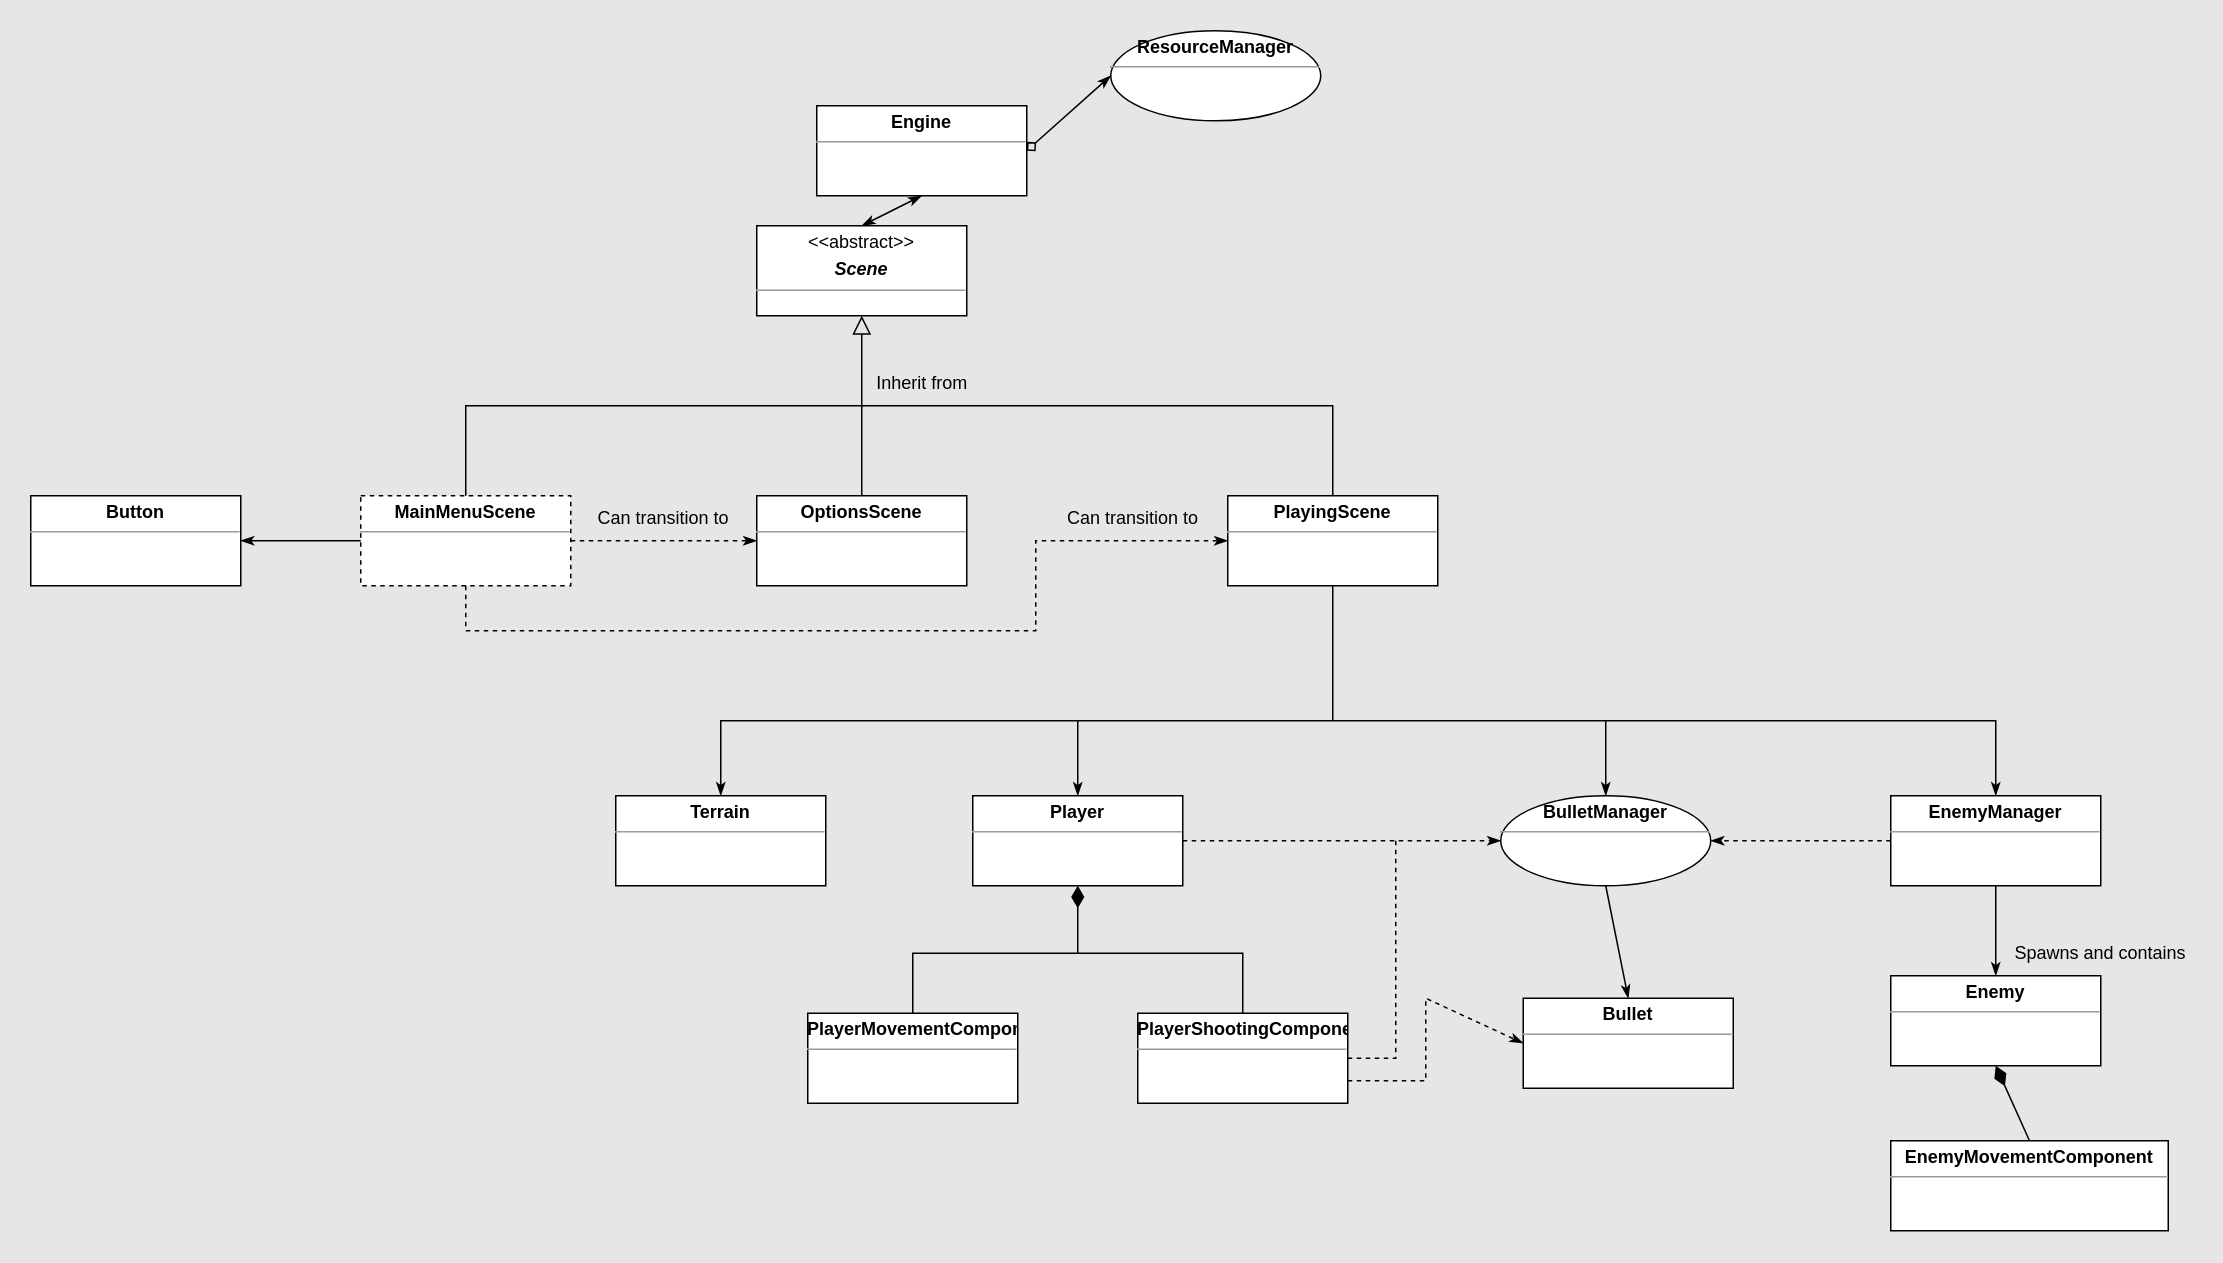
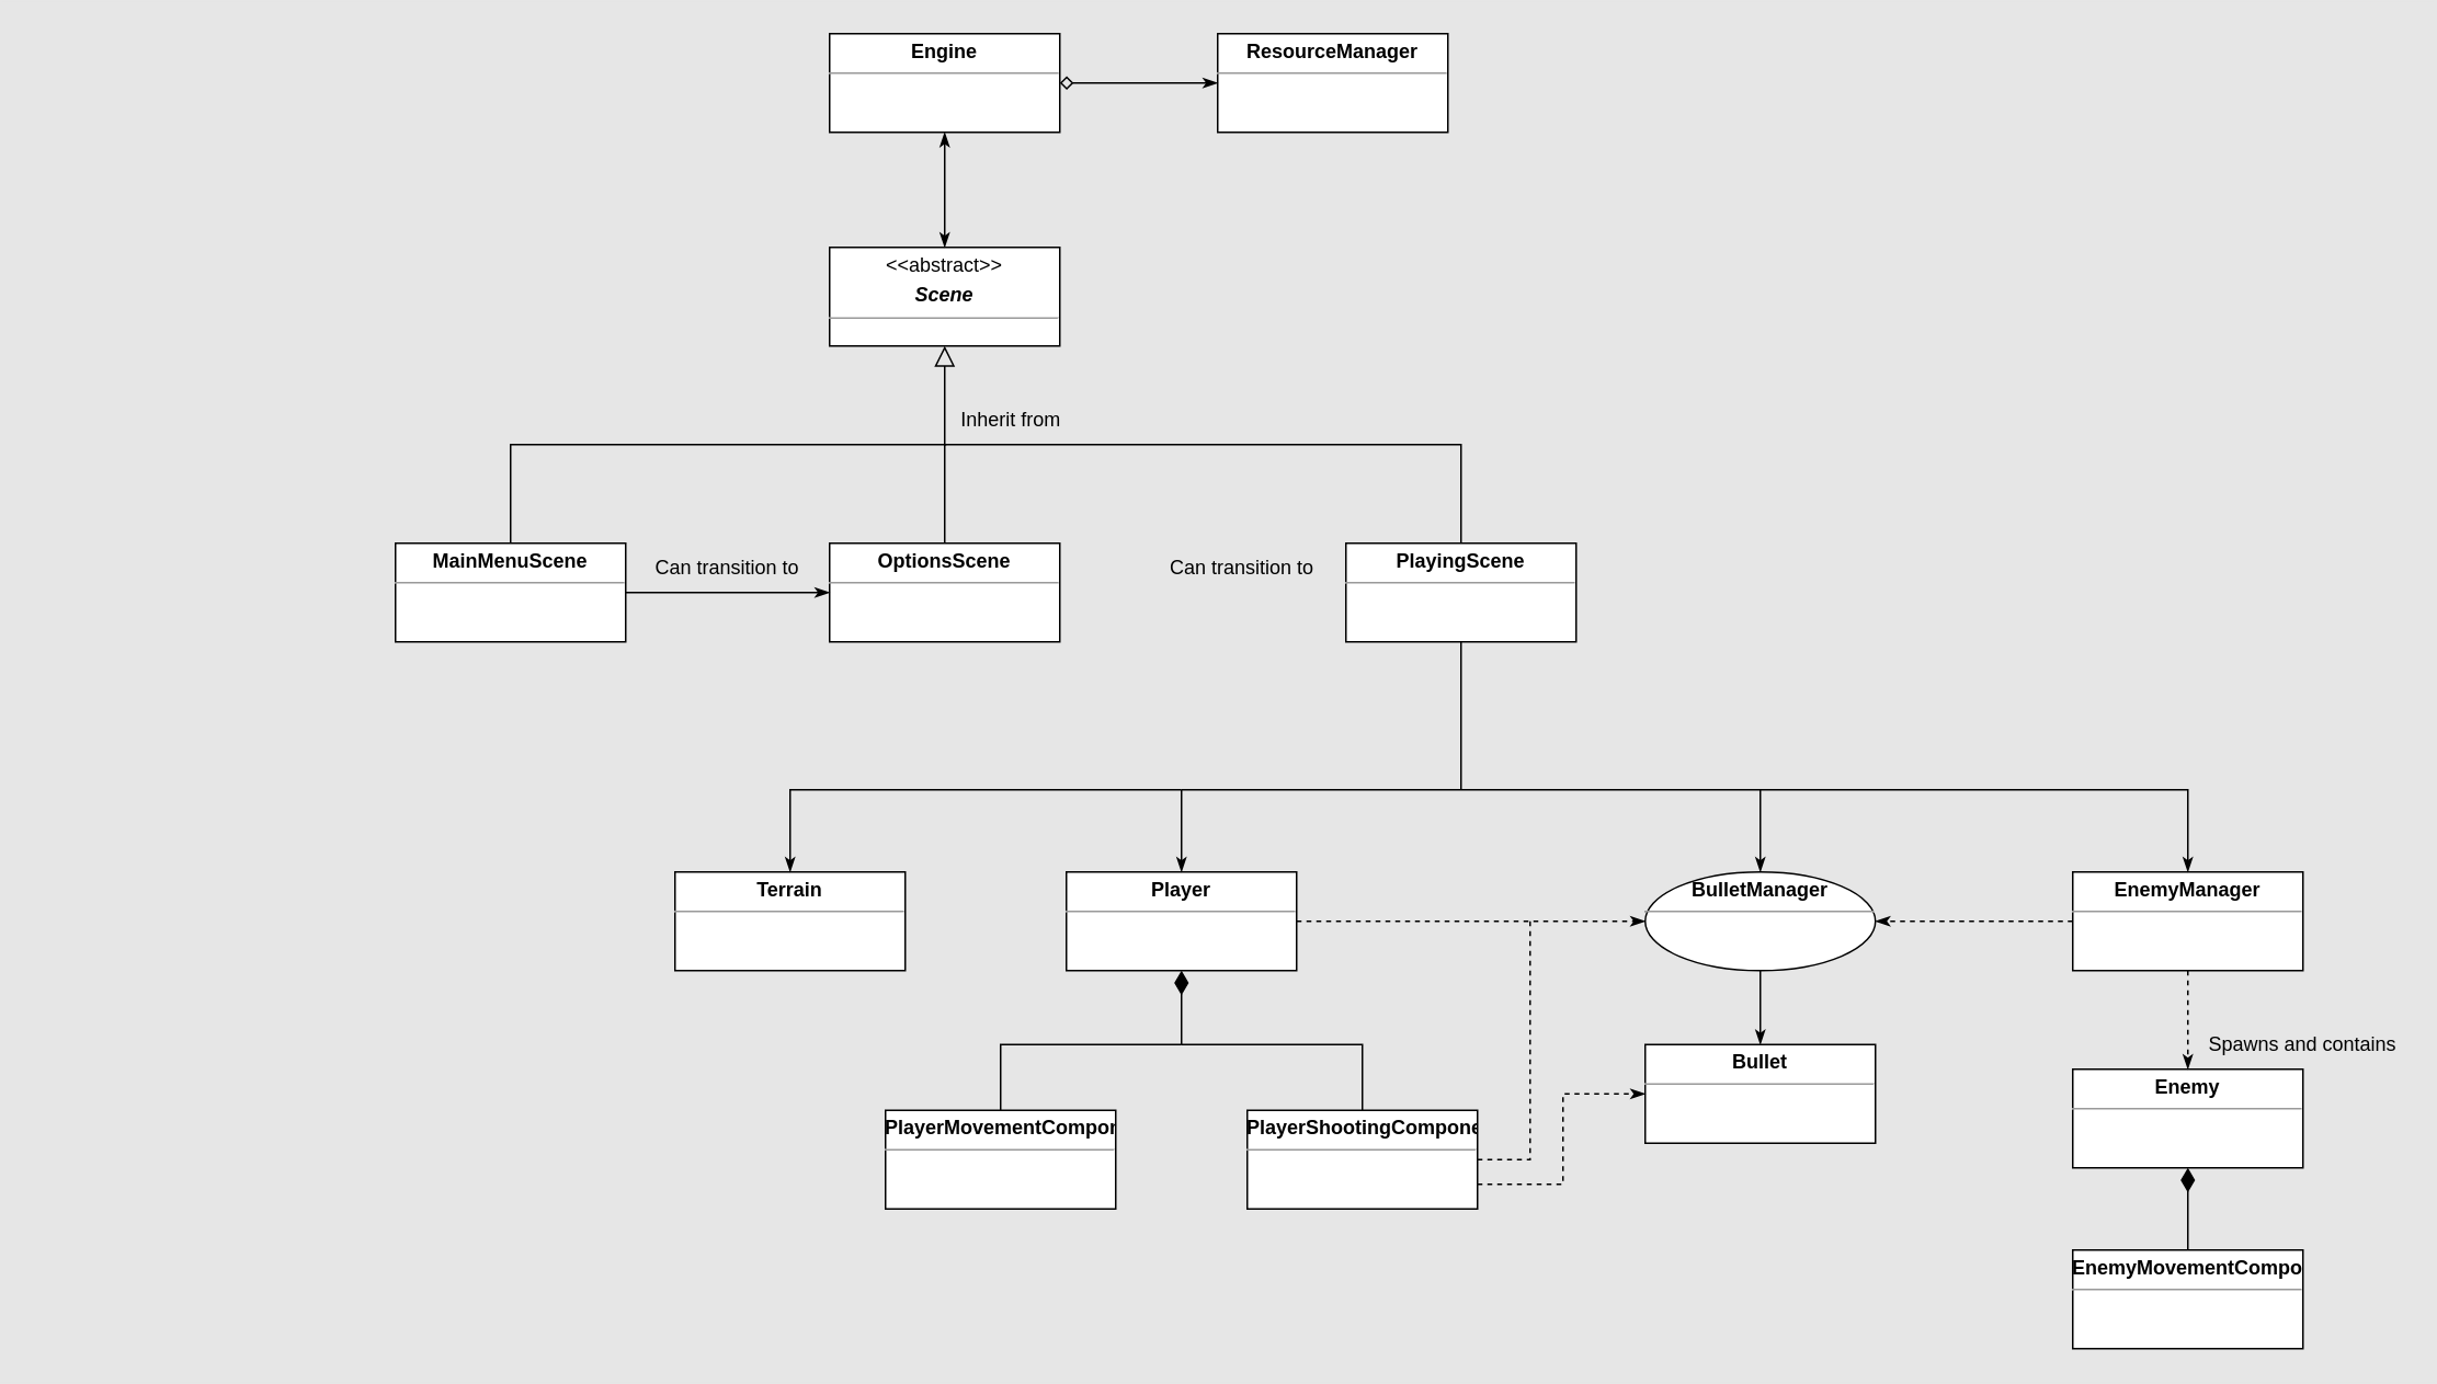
- <mxCell id="17" value="&lt;p style=&quot;margin:0px;margin-top:4px;text-align:center;&quot;&gt;&lt;b&gt;ResourceManager&lt;/b&gt;&lt;/p&gt;&lt;hr size=&quot;1&quot;&gt;&lt;div style=&quot;height:2px;&quot;&gt;&lt;/div&gt;" style="ellipse;verticalAlign=top;align=left;overflow=fill;fontSize=12;fontFamily=Helvetica;html=1;fillColor=default;" parent="1" vertex="1"><mxGeometry x="740" y="20" width="140" height="60" as="geometry" /></mxCell>
+ <mxCell id="17" value="&lt;p style=&quot;margin:0px;margin-top:4px;text-align:center;&quot;&gt;&lt;b&gt;ResourceManager&lt;/b&gt;&lt;/p&gt;&lt;hr size=&quot;1&quot;&gt;&lt;div style=&quot;height:2px;&quot;&gt;&lt;/div&gt;" style="verticalAlign=top;align=left;overflow=fill;fontSize=12;fontFamily=Helvetica;html=1;fillColor=default;" parent="1" vertex="1"><mxGeometry x="740" y="20" width="140" height="60" as="geometry" /></mxCell>
- <mxCell id="2" value="&lt;p style=&quot;margin:0px;margin-top:4px;text-align:center;&quot;&gt;&lt;b&gt;Engine&lt;/b&gt;&lt;/p&gt;&lt;hr size=&quot;1&quot;&gt;&lt;div style=&quot;height:2px;&quot;&gt;&lt;/div&gt;" style="verticalAlign=top;align=left;overflow=fill;fontSize=12;fontFamily=Helvetica;html=1;fillColor=default;" parent="1" vertex="1"><mxGeometry x="544" y="70" width="140" height="60" as="geometry" /></mxCell>
+ <mxCell id="2" value="&lt;p style=&quot;margin:0px;margin-top:4px;text-align:center;&quot;&gt;&lt;b&gt;Engine&lt;/b&gt;&lt;/p&gt;&lt;hr size=&quot;1&quot;&gt;&lt;div style=&quot;height:2px;&quot;&gt;&lt;/div&gt;" style="verticalAlign=top;align=left;overflow=fill;fontSize=12;fontFamily=Helvetica;html=1;fillColor=default;" parent="1" vertex="1"><mxGeometry x="504" y="20" width="140" height="60" as="geometry" /></mxCell>
- <mxCell id="25" value="&lt;p style=&quot;margin:0px;margin-top:4px;text-align:center;&quot;&gt;&lt;b&gt;Button&lt;/b&gt;&lt;/p&gt;&lt;hr size=&quot;1&quot;&gt;&lt;div style=&quot;height:2px;&quot;&gt;&lt;/div&gt;" style="verticalAlign=top;align=left;overflow=fill;fontSize=12;fontFamily=Helvetica;html=1;fillColor=default;" parent="1" vertex="1"><mxGeometry x="20" y="330" width="140" height="60" as="geometry" /></mxCell>
- <mxCell id="26" value="" style="endArrow=classicThin;html=1;rounded=0;endSize=6;endFill=1;exitX=0;exitY=0.5;exitDx=0;exitDy=0;entryX=1;entryY=0.5;entryDx=0;entryDy=0;" parent="1" source="4" target="25" edge="1"><mxGeometry width="50" height="50" relative="1" as="geometry"><mxPoint x="560" y="340" as="sourcePoint" /><mxPoint x="610" y="290" as="targetPoint" /></mxGeometry></mxCell>
- <mxCell id="4" value="&lt;p style=&quot;margin:0px;margin-top:4px;text-align:center;&quot;&gt;&lt;b&gt;MainMenuScene&lt;/b&gt;&lt;/p&gt;&lt;hr size=&quot;1&quot;&gt;&lt;div style=&quot;height:2px;&quot;&gt;&lt;/div&gt;" style="verticalAlign=top;align=left;overflow=fill;fontSize=12;fontFamily=Helvetica;html=1;fillColor=default;dashed=1;" parent="1" vertex="1"><mxGeometry x="240" y="330" width="140" height="60" as="geometry" /></mxCell>
+ <mxCell id="4" value="&lt;p style=&quot;margin:0px;margin-top:4px;text-align:center;&quot;&gt;&lt;b&gt;MainMenuScene&lt;/b&gt;&lt;/p&gt;&lt;hr size=&quot;1&quot;&gt;&lt;div style=&quot;height:2px;&quot;&gt;&lt;/div&gt;" style="verticalAlign=top;align=left;overflow=fill;fontSize=12;fontFamily=Helvetica;html=1;fillColor=default;" parent="1" vertex="1"><mxGeometry x="240" y="330" width="140" height="60" as="geometry" /></mxCell>
- <mxCell id="19" value="" style="endArrow=classicThin;html=1;rounded=0;endSize=6;exitX=1;exitY=0.5;exitDx=0;exitDy=0;entryX=0;entryY=0.5;entryDx=0;entryDy=0;endFill=1;dashed=1;" parent="1" source="4" target="5" edge="1"><mxGeometry width="50" height="50" relative="1" as="geometry"><mxPoint x="640" y="320" as="sourcePoint" /><mxPoint x="690" y="270" as="targetPoint" /></mxGeometry></mxCell>
+ <mxCell id="19" value="" style="endArrow=classicThin;html=1;rounded=0;endSize=6;exitX=1;exitY=0.5;exitDx=0;exitDy=0;entryX=0;entryY=0.5;entryDx=0;entryDy=0;endFill=1;dashed=0;" parent="1" source="4" target="5" edge="1"><mxGeometry width="50" height="50" relative="1" as="geometry"><mxPoint x="640" y="320" as="sourcePoint" /><mxPoint x="690" y="270" as="targetPoint" /></mxGeometry></mxCell>
- <mxCell id="20" value="" style="endArrow=classicThin;html=1;rounded=0;endSize=6;endFill=1;dashed=1;exitX=0.5;exitY=1;exitDx=0;exitDy=0;entryX=0;entryY=0.5;entryDx=0;entryDy=0;" parent="1" source="4" target="6" edge="1"><mxGeometry width="50" height="50" relative="1" as="geometry"><mxPoint x="640" y="400" as="sourcePoint" /><mxPoint x="170" y="470" as="targetPoint" /><Array as="points"><mxPoint x="310" y="420" /><mxPoint x="690" y="420" /><mxPoint x="690" y="360" /></Array></mxGeometry></mxCell>
- <mxCell id="40" value="" style="endArrow=classicThin;html=1;rounded=0;endSize=6;endFill=1;exitX=0.5;exitY=1;exitDx=0;exitDy=0;entryX=0.5;entryY=0;entryDx=0;entryDy=0;" parent="1" source="36" target="37" edge="1"><mxGeometry width="50" height="50" relative="1" as="geometry"><mxPoint x="1440" y="600" as="sourcePoint" /><mxPoint x="1490" y="550" as="targetPoint" /></mxGeometry></mxCell>
+ <mxCell id="40" value="" style="endArrow=classicThin;html=1;rounded=0;endSize=6;endFill=1;exitX=0.5;exitY=1;exitDx=0;exitDy=0;entryX=0.5;entryY=0;entryDx=0;entryDy=0;dashed=1;" parent="1" source="36" target="37" edge="1"><mxGeometry width="50" height="50" relative="1" as="geometry"><mxPoint x="1440" y="600" as="sourcePoint" /><mxPoint x="1490" y="550" as="targetPoint" /></mxGeometry></mxCell>
- <mxCell id="33" value="&lt;p style=&quot;margin:0px;margin-top:4px;text-align:center;&quot;&gt;&lt;b&gt;Bullet&lt;/b&gt;&lt;/p&gt;&lt;hr size=&quot;1&quot;&gt;&lt;div style=&quot;height:2px;&quot;&gt;&lt;/div&gt;" style="verticalAlign=top;align=left;overflow=fill;fontSize=12;fontFamily=Helvetica;html=1;fillColor=default;" parent="1" vertex="1"><mxGeometry x="1015" y="665" width="140" height="60" as="geometry" /></mxCell>
+ <mxCell id="33" value="&lt;p style=&quot;margin:0px;margin-top:4px;text-align:center;&quot;&gt;&lt;b&gt;Bullet&lt;/b&gt;&lt;/p&gt;&lt;hr size=&quot;1&quot;&gt;&lt;div style=&quot;height:2px;&quot;&gt;&lt;/div&gt;" style="verticalAlign=top;align=left;overflow=fill;fontSize=12;fontFamily=Helvetica;html=1;fillColor=default;" parent="1" vertex="1"><mxGeometry x="1000" y="635" width="140" height="60" as="geometry" /></mxCell>
- <mxCell id="38" value="&lt;p style=&quot;margin:0px;margin-top:4px;text-align:center;&quot;&gt;&lt;b&gt;EnemyMovementComponent&lt;/b&gt;&lt;/p&gt;&lt;hr size=&quot;1&quot;&gt;&lt;div style=&quot;height:2px;&quot;&gt;&lt;/div&gt;" style="verticalAlign=top;align=left;overflow=fill;fontSize=12;fontFamily=Helvetica;html=1;fillColor=default;" parent="1" vertex="1"><mxGeometry x="1260" y="760" width="185" height="60" as="geometry" /></mxCell>
+ <mxCell id="38" value="&lt;p style=&quot;margin:0px;margin-top:4px;text-align:center;&quot;&gt;&lt;b&gt;EnemyMovementComponent&lt;/b&gt;&lt;/p&gt;&lt;hr size=&quot;1&quot;&gt;&lt;div style=&quot;height:2px;&quot;&gt;&lt;/div&gt;" style="verticalAlign=top;align=left;overflow=fill;fontSize=12;fontFamily=Helvetica;html=1;fillColor=default;" parent="1" vertex="1"><mxGeometry x="1260" y="760" width="140" height="60" as="geometry" /></mxCell>
